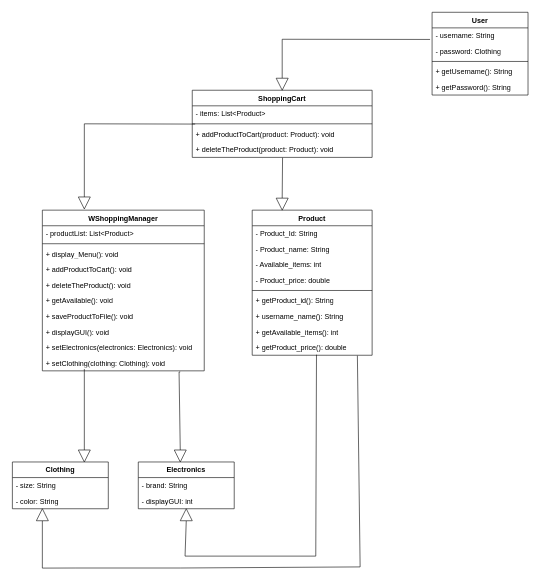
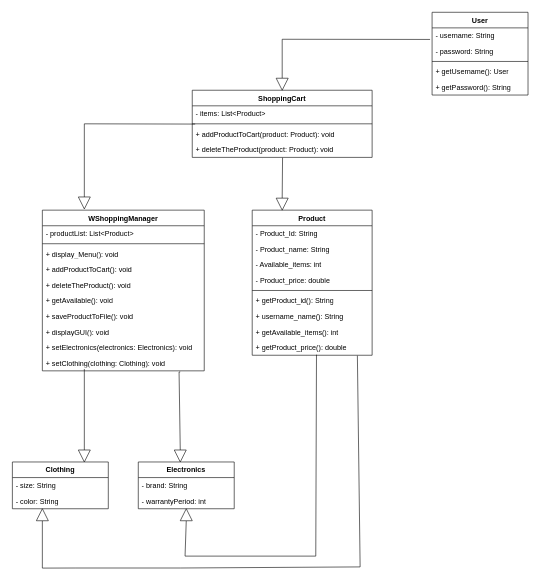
- <mxCell id="20" value="- password: Clothing" style="text;strokeColor=none;fillColor=none;align=left;verticalAlign=top;spacingLeft=4;spacingRight=4;overflow=hidden;rotatable=0;points=[[0,0.5],[1,0.5]];portConstraint=eastwest;whiteSpace=wrap;html=1;" vertex="1" parent="18"><mxGeometry y="52" width="160" height="26" as="geometry" /></mxCell>
+ <mxCell id="20" value="- password: String" style="text;strokeColor=none;fillColor=none;align=left;verticalAlign=top;spacingLeft=4;spacingRight=4;overflow=hidden;rotatable=0;points=[[0,0.5],[1,0.5]];portConstraint=eastwest;whiteSpace=wrap;html=1;" vertex="1" parent="18"><mxGeometry y="52" width="160" height="26" as="geometry" /></mxCell>
- <mxCell id="22" value="+ getUsername(): String" style="text;strokeColor=none;fillColor=none;align=left;verticalAlign=top;spacingLeft=4;spacingRight=4;overflow=hidden;rotatable=0;points=[[0,0.5],[1,0.5]];portConstraint=eastwest;whiteSpace=wrap;html=1;" vertex="1" parent="18"><mxGeometry y="86" width="160" height="26" as="geometry" /></mxCell>
+ <mxCell id="22" value="+ getUsername(): User" style="text;strokeColor=none;fillColor=none;align=left;verticalAlign=top;spacingLeft=4;spacingRight=4;overflow=hidden;rotatable=0;points=[[0,0.5],[1,0.5]];portConstraint=eastwest;whiteSpace=wrap;html=1;" vertex="1" parent="18"><mxGeometry y="86" width="160" height="26" as="geometry" /></mxCell>
- <mxCell id="29" value="- displayGUI: int" style="text;strokeColor=none;fillColor=none;align=left;verticalAlign=top;spacingLeft=4;spacingRight=4;overflow=hidden;rotatable=0;points=[[0,0.5],[1,0.5]];portConstraint=eastwest;whiteSpace=wrap;html=1;" vertex="1" parent="27"><mxGeometry y="52" width="160" height="26" as="geometry" /></mxCell>
+ <mxCell id="29" value="- warrantyPeriod: int" style="text;strokeColor=none;fillColor=none;align=left;verticalAlign=top;spacingLeft=4;spacingRight=4;overflow=hidden;rotatable=0;points=[[0,0.5],[1,0.5]];portConstraint=eastwest;whiteSpace=wrap;html=1;" vertex="1" parent="27"><mxGeometry y="52" width="160" height="26" as="geometry" /></mxCell>
